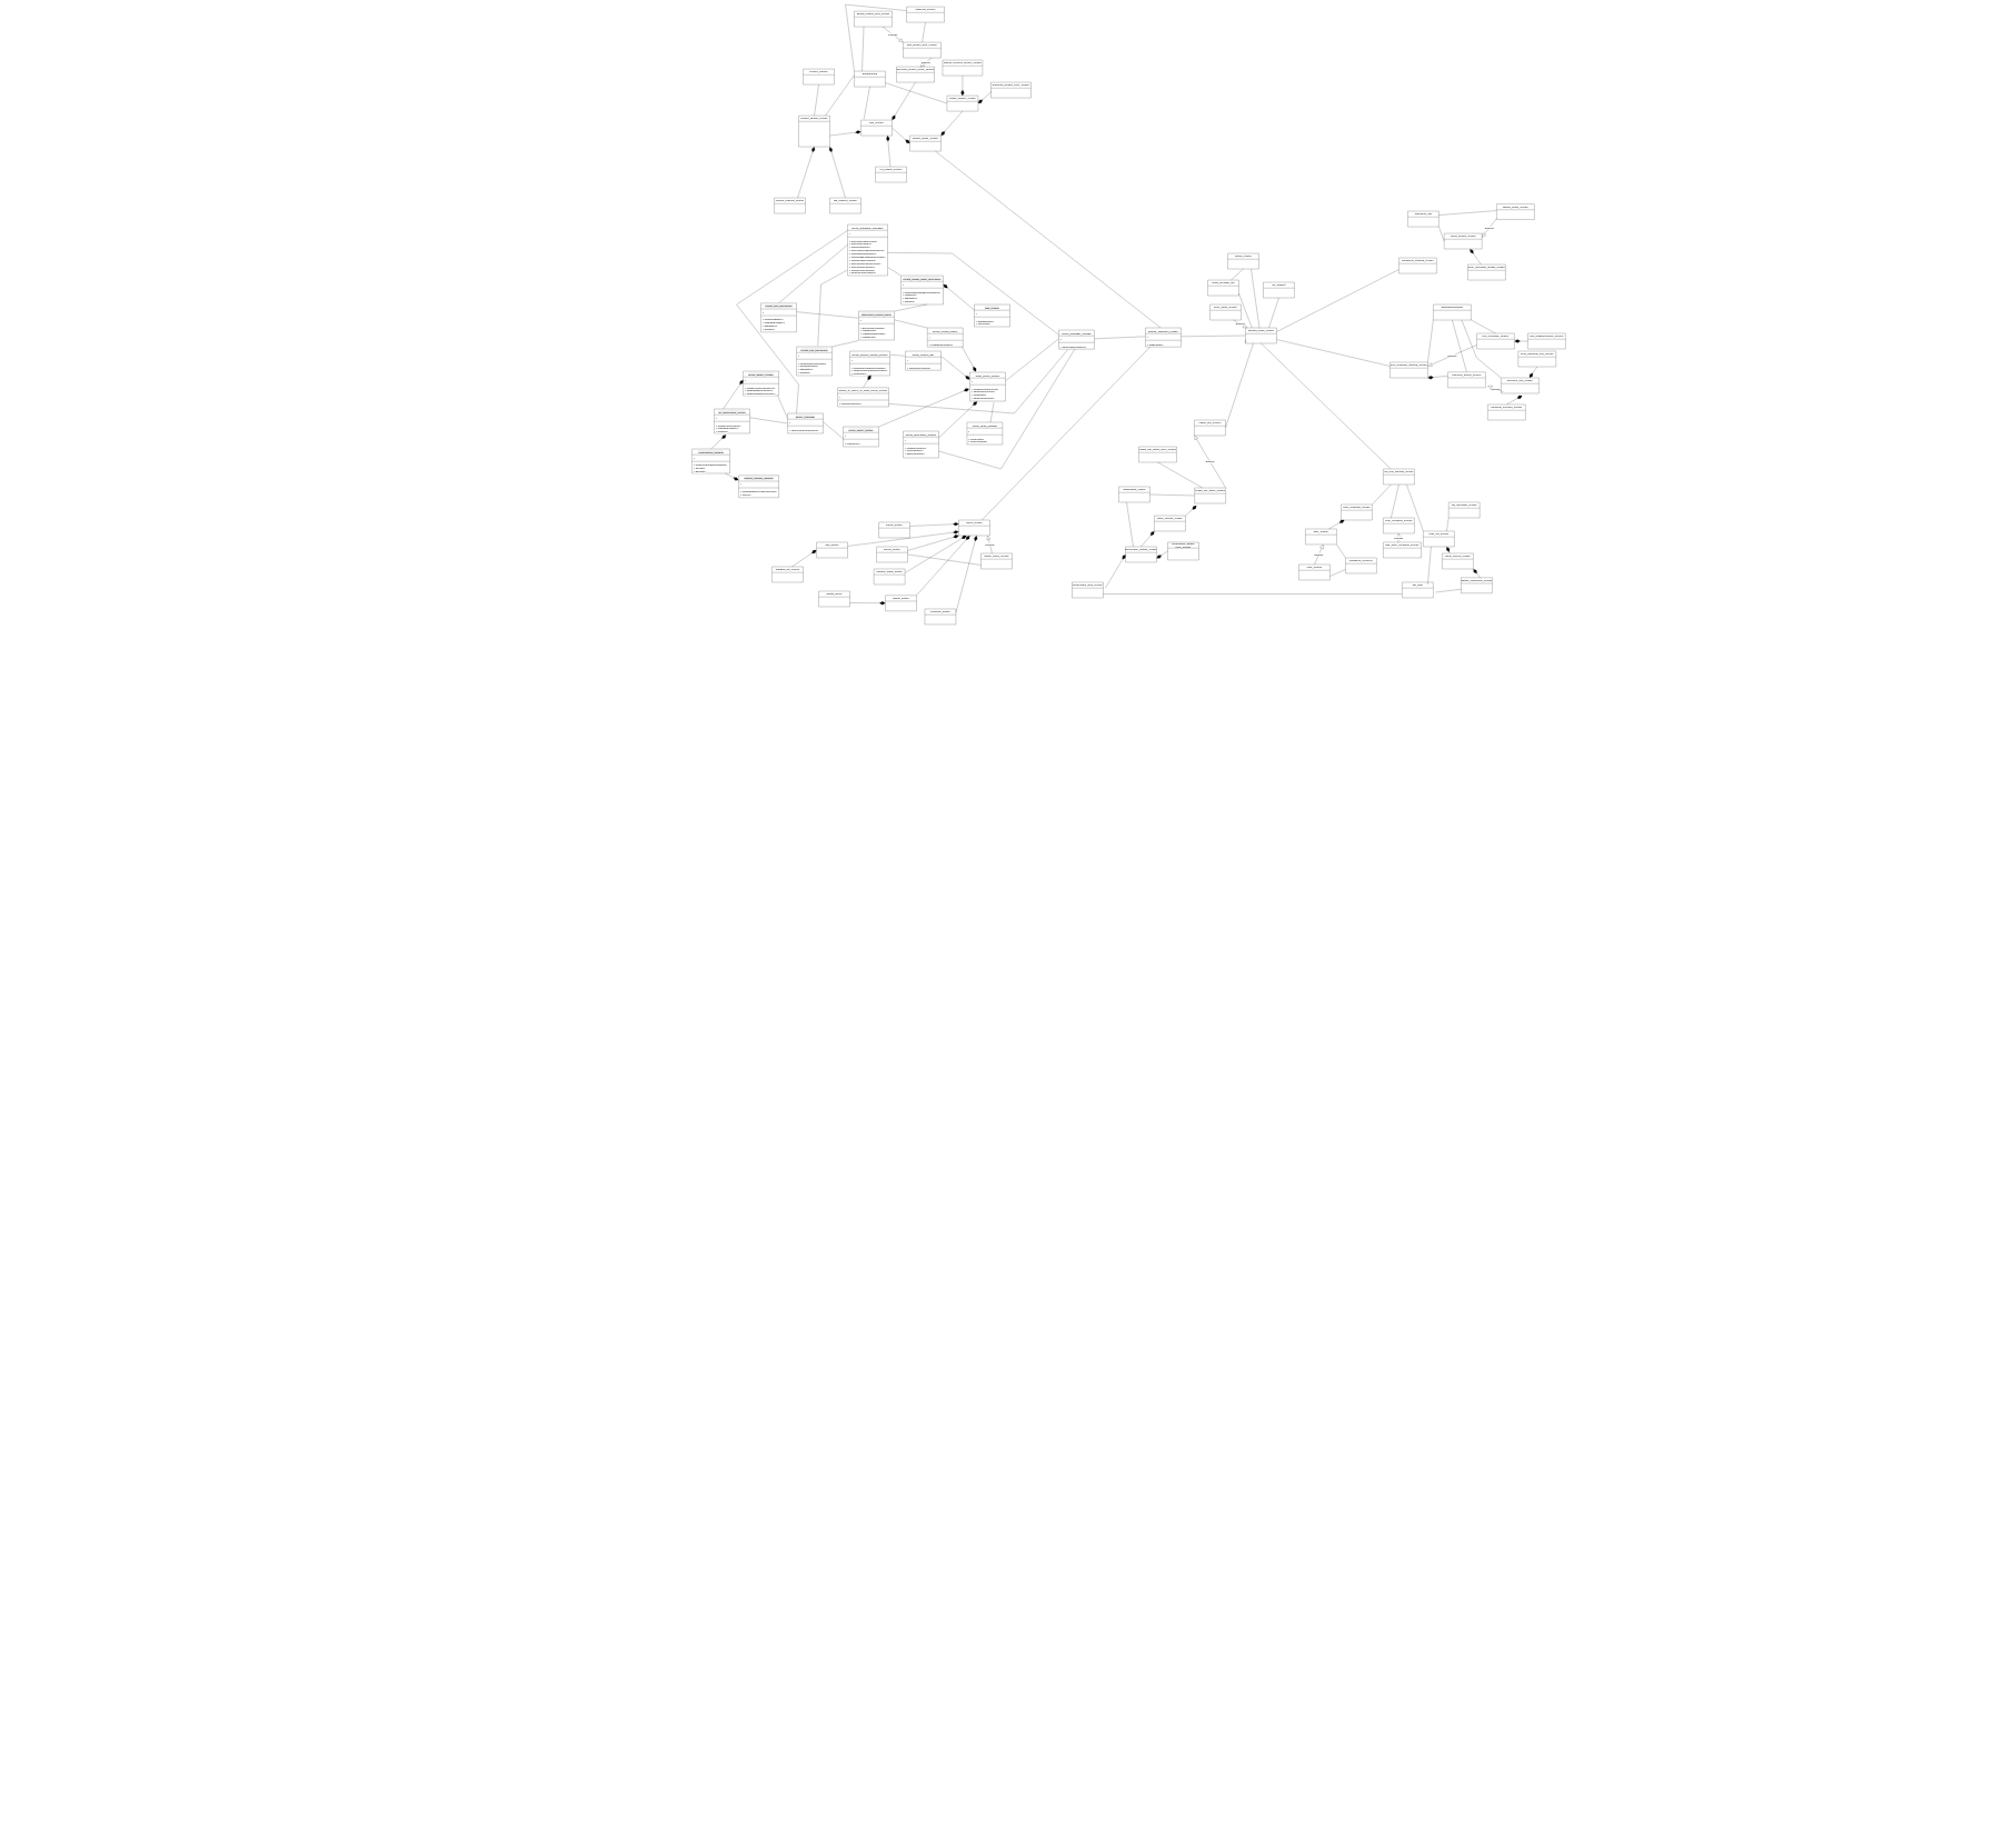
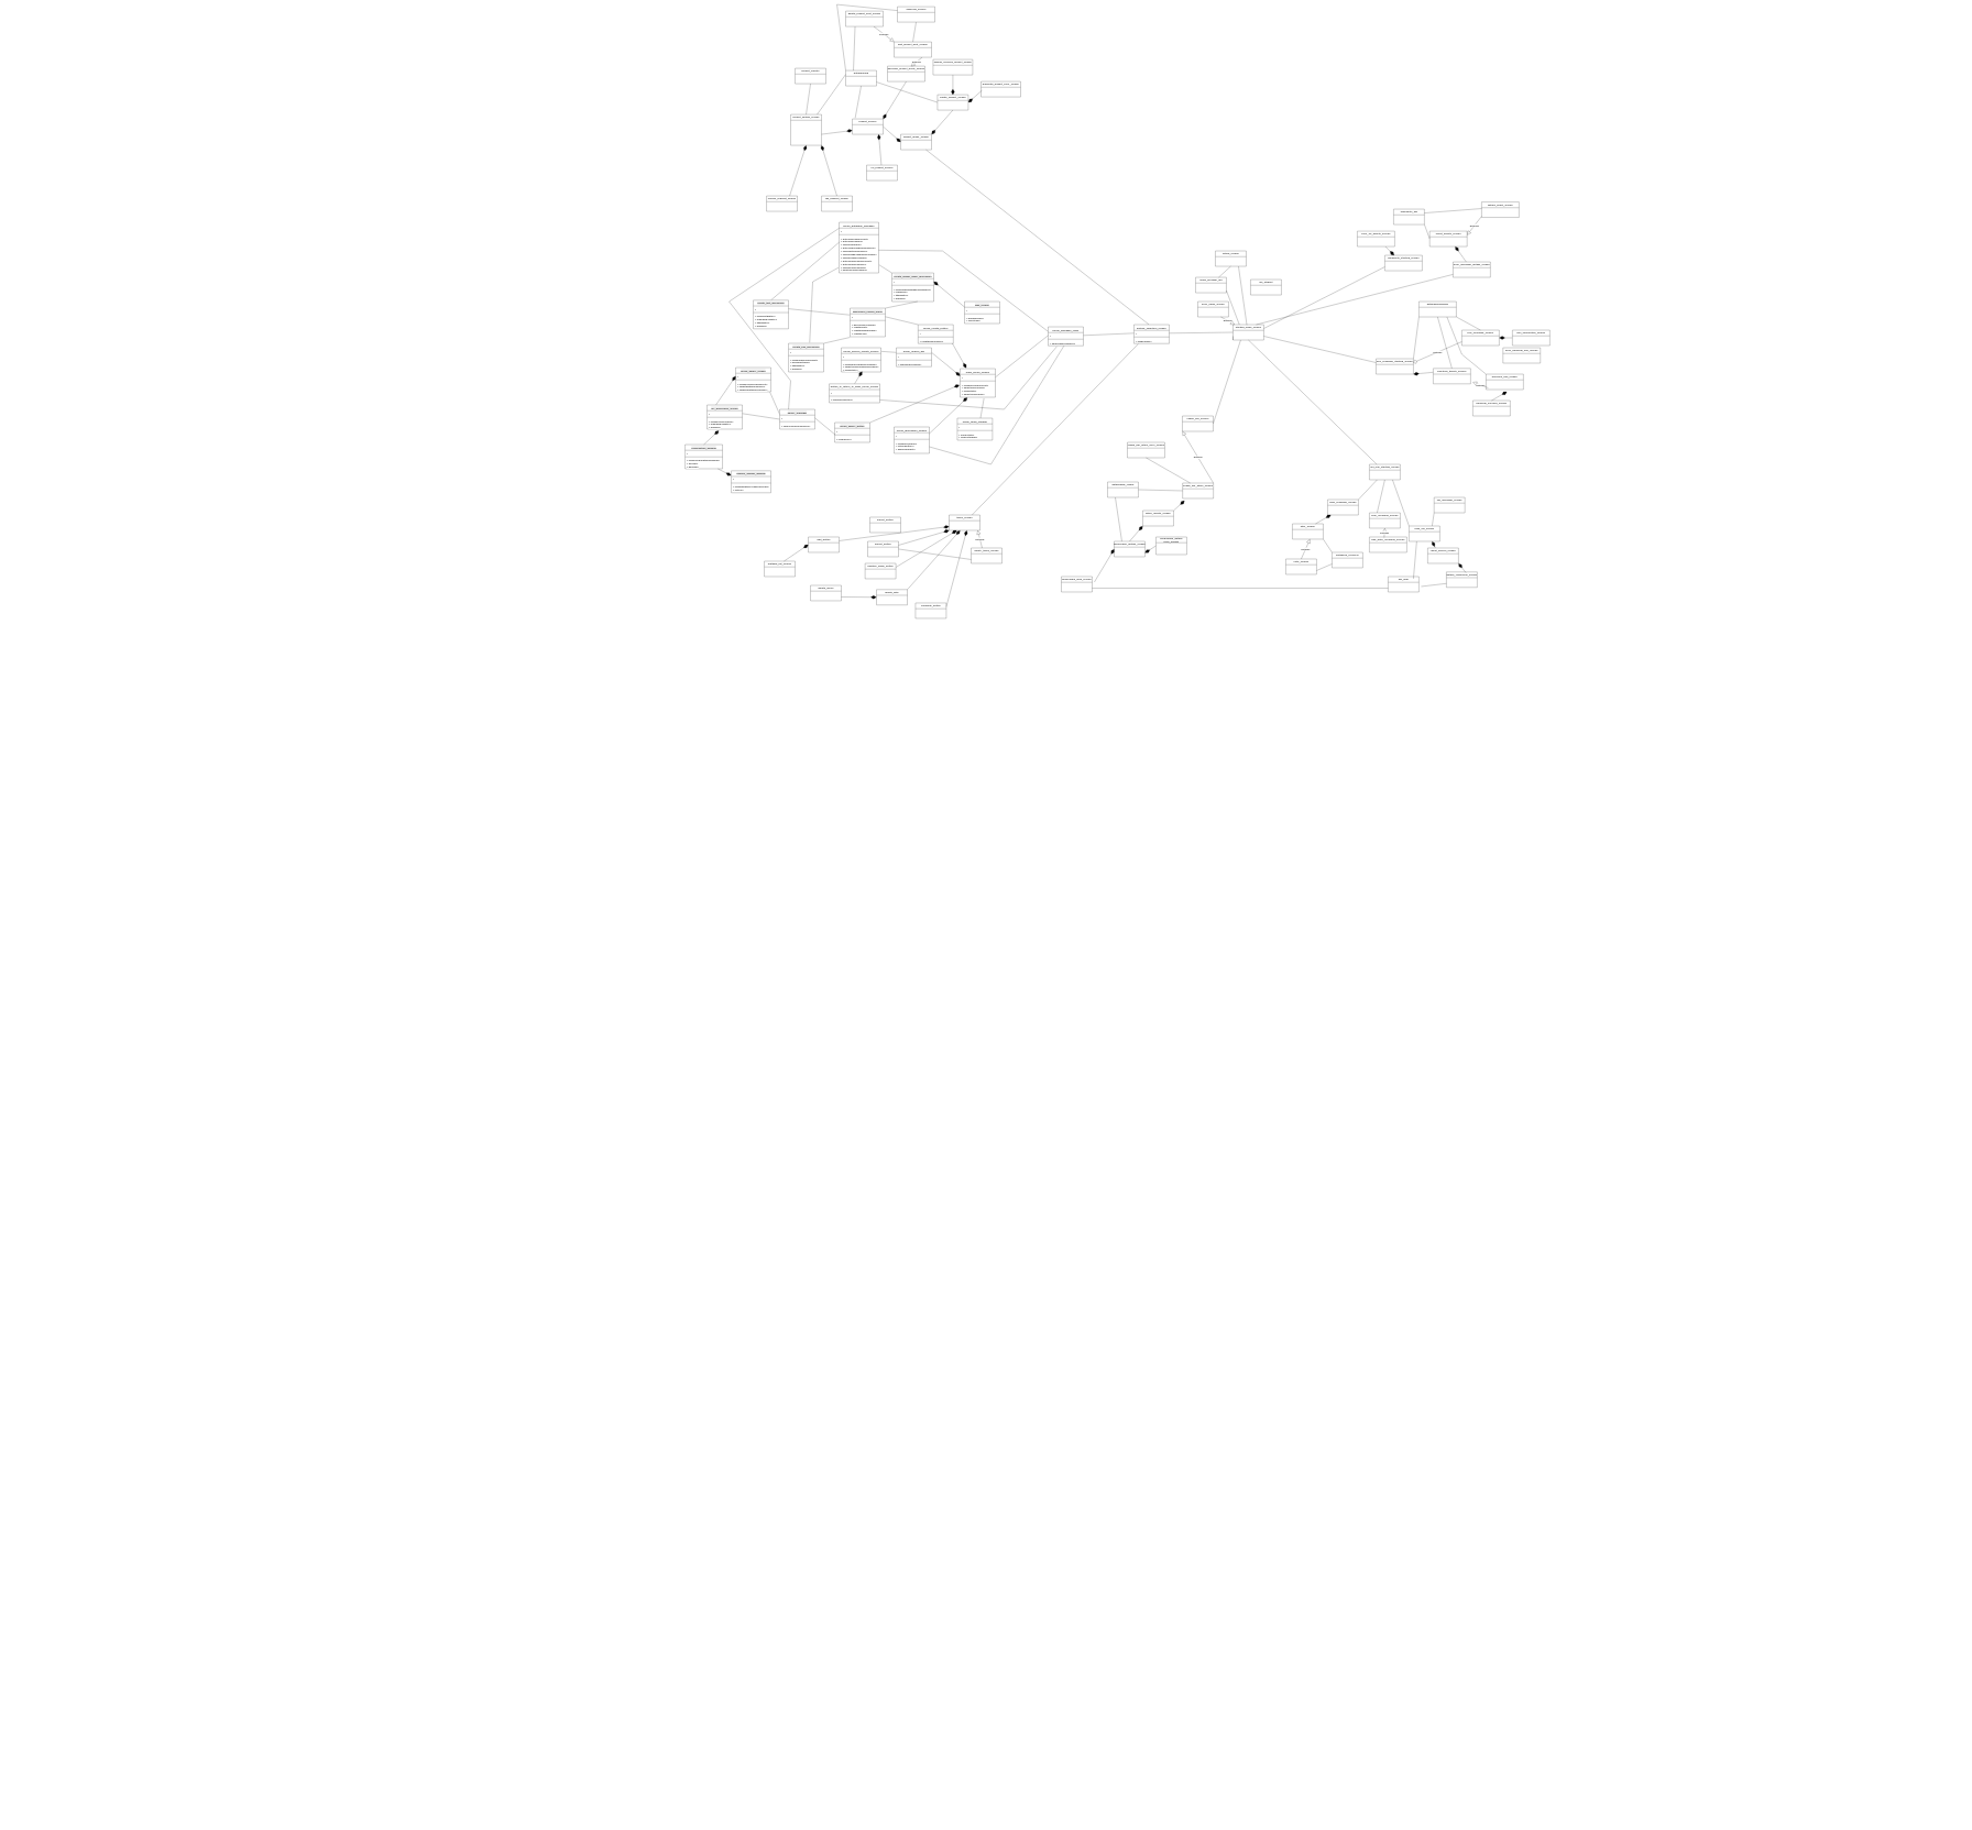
- <mxCell id="270" value="info_screen" style="swimlane;fontStyle=0;childLayout=stackLayout;horizontal=1;startSize=26;fillColor=none;horizontalStack=0;resizeParent=1;resizeParentMax=0;resizeLast=0;collapsible=1;marginBottom=0;whiteSpace=wrap;html=1;" vertex="1" parent="1"><mxGeometry x="3872" y="540" width="140" height="70" as="geometry" /></mxCell>
+ <mxCell id="270" value="project_screen" style="swimlane;fontStyle=0;childLayout=stackLayout;horizontal=1;startSize=26;fillColor=none;horizontalStack=0;resizeParent=1;resizeParentMax=0;resizeLast=0;collapsible=1;marginBottom=0;whiteSpace=wrap;html=1;" vertex="1" parent="1"><mxGeometry x="3872" y="540" width="140" height="70" as="geometry" /></mxCell>
+ <mxCell id="269" value="error_no_events_screen" style="swimlane;fontStyle=0;childLayout=stackLayout;horizontal=1;startSize=26;fillColor=none;horizontalStack=0;resizeParent=1;resizeParentMax=0;resizeLast=0;collapsible=1;marginBottom=0;whiteSpace=wrap;html=1;" vertex="1" parent="1"><mxGeometry x="6167" y="1050" width="170" height="70" as="geometry" /></mxCell>
+ <mxCell id="268" value="" style="endArrow=diamondThin;endFill=1;endSize=24;html=1;rounded=0;strokeColor=default;align=center;verticalAlign=middle;fontFamily=Helvetica;fontSize=11;fontColor=default;labelBackgroundColor=default;edgeStyle=none;entryX=0.25;entryY=0;entryDx=0;entryDy=0;exitX=0.75;exitY=1;exitDx=0;exitDy=0;" edge="1" parent="1" source="269" target="259"><mxGeometry width="160" relative="1" as="geometry"><mxPoint x="6312" y="1100" as="sourcePoint" /><mxPoint x="6362" y="1240" as="targetPoint" /></mxGeometry></mxCell>
- <mxCell id="233" value="" style="endArrow=none;html=1;rounded=0;entryX=0.5;entryY=1;entryDx=0;entryDy=0;exitX=0.75;exitY=0;exitDx=0;exitDy=0;" edge="1" parent="1" source="221" target="216"><mxGeometry width="50" height="50" relative="1" as="geometry"><mxPoint x="5732" y="1265" as="sourcePoint" /><mxPoint x="5562" y="1220" as="targetPoint" /></mxGeometry></mxCell>
+ <mxCell id="233" value="" style="endArrow=none;html=1;rounded=0;exitX=0.75;exitY=0;exitDx=0;exitDy=0;" edge="1" parent="1" source="221" target="266"><mxGeometry width="50" height="50" relative="1" as="geometry"><mxPoint x="5732" y="1265" as="sourcePoint" /><mxPoint x="5562" y="1220" as="targetPoint" /></mxGeometry></mxCell>
- <mxCell id="382" value="forum_manager_storage" style="swimlane;fontStyle=0;align=center;verticalAlign=top;childLayout=stackLayout;horizontal=1;startSize=26;horizontalStack=0;resizeParent=1;resizeParentMax=0;resizeLast=0;collapsible=1;marginBottom=0;whiteSpace=wrap;html=1;" vertex="1" parent="1"><mxGeometry x="4762" y="1485" width="160" height="86" as="geometry"><mxRectangle x="5530" y="1390" width="50" height="40" as="alternateBounds" /></mxGeometry></mxCell>
+ <mxCell id="382" value="forum_manager_class" style="swimlane;fontStyle=0;align=center;verticalAlign=top;childLayout=stackLayout;horizontal=1;startSize=26;horizontalStack=0;resizeParent=1;resizeParentMax=0;resizeLast=0;collapsible=1;marginBottom=0;whiteSpace=wrap;html=1;" vertex="1" parent="1"><mxGeometry x="4762" y="1485" width="160" height="86" as="geometry"><mxRectangle x="5530" y="1390" width="50" height="40" as="alternateBounds" /></mxGeometry></mxCell>
- <mxCell id="324" value="bus_loadDiscussion_screen" style="swimlane;fontStyle=0;childLayout=stackLayout;horizontal=1;startSize=26;fillColor=none;horizontalStack=0;resizeParent=1;resizeParentMax=0;resizeLast=0;collapsible=1;marginBottom=0;whiteSpace=wrap;html=1;" vertex="1" parent="1"><mxGeometry x="6872" y="1500" width="170" height="70" as="geometry" /></mxCell>
+ <mxCell id="324" value="bus_information_screen" style="swimlane;fontStyle=0;childLayout=stackLayout;horizontal=1;startSize=26;fillColor=none;horizontalStack=0;resizeParent=1;resizeParentMax=0;resizeLast=0;collapsible=1;marginBottom=0;whiteSpace=wrap;html=1;" vertex="1" parent="1"><mxGeometry x="6872" y="1500" width="170" height="70" as="geometry" /></mxCell>
- <mxCell id="318" value="Extends" style="endArrow=block;endSize=16;endFill=0;html=1;rounded=0;strokeColor=default;align=center;verticalAlign=middle;fontFamily=Helvetica;fontSize=11;fontColor=default;labelBackgroundColor=default;edgeStyle=none;entryX=1;entryY=0.25;entryDx=0;entryDy=0;exitX=0;exitY=0.75;exitDx=0;exitDy=0;" edge="1" parent="1" source="317" target="228"><mxGeometry width="160" relative="1" as="geometry"><mxPoint x="6202" y="1550" as="sourcePoint" /><mxPoint x="6362" y="1550" as="targetPoint" /></mxGeometry></mxCell>
+ <mxCell id="318" value="Extends" style="endArrow=diamond;endSize=16;endFill=0;html=1;rounded=0;strokeColor=default;align=center;verticalAlign=middle;fontFamily=Helvetica;fontSize=11;fontColor=default;labelBackgroundColor=default;edgeStyle=none;entryX=1;entryY=0.25;entryDx=0;entryDy=0;exitX=0;exitY=0.75;exitDx=0;exitDy=0;" edge="1" parent="1" source="317" target="228"><mxGeometry width="160" relative="1" as="geometry"><mxPoint x="6202" y="1550" as="sourcePoint" /><mxPoint x="6362" y="1550" as="targetPoint" /></mxGeometry></mxCell>
- <mxCell id="333" value="" style="endArrow=diamondThin;endFill=1;endSize=24;html=1;rounded=0;strokeColor=default;align=center;verticalAlign=middle;fontFamily=Helvetica;fontSize=11;fontColor=default;labelBackgroundColor=default;edgeStyle=none;entryX=0.75;entryY=0;entryDx=0;entryDy=0;exitX=0.5;exitY=1;exitDx=0;exitDy=0;" edge="1" parent="1" source="332" target="328"><mxGeometry width="160" relative="1" as="geometry"><mxPoint x="6532" y="1620" as="sourcePoint" /><mxPoint x="6692" y="1620" as="targetPoint" /></mxGeometry></mxCell>
- <mxCell id="353" value="" style="endArrow=diamondThin;endFill=1;endSize=24;html=1;rounded=0;strokeColor=default;align=center;verticalAlign=middle;fontFamily=Helvetica;fontSize=11;fontColor=default;labelBackgroundColor=default;entryX=0;entryY=0.25;entryDx=0;entryDy=0;exitX=1;exitY=0.25;exitDx=0;exitDy=0;" edge="1" parent="1" source="351" target="232"><mxGeometry width="160" relative="1" as="geometry"><mxPoint x="4082" y="2606" as="sourcePoint" /><mxPoint x="4284" y="2440" as="targetPoint" /></mxGeometry></mxCell>
- <mxCell id="364" value="&lt;div&gt;delete_button&lt;/div&gt;" style="swimlane;fontStyle=0;childLayout=stackLayout;horizontal=1;startSize=26;fillColor=none;horizontalStack=0;resizeParent=1;resizeParentMax=0;resizeLast=0;collapsible=1;marginBottom=0;whiteSpace=wrap;html=1;" vertex="1" parent="1"><mxGeometry x="3982" y="2679" width="140" height="70" as="geometry" /></mxCell>
+ <mxCell id="364" value="&lt;div&gt;delete_filter&lt;/div&gt;" style="swimlane;fontStyle=0;childLayout=stackLayout;horizontal=1;startSize=26;fillColor=none;horizontalStack=0;resizeParent=1;resizeParentMax=0;resizeLast=0;collapsible=1;marginBottom=0;whiteSpace=wrap;html=1;" vertex="1" parent="1"><mxGeometry x="3982" y="2679" width="140" height="70" as="geometry" /></mxCell>
